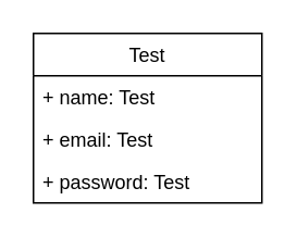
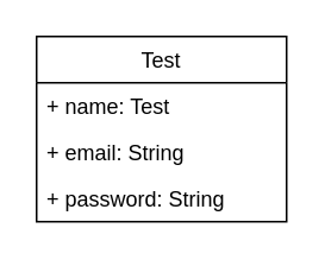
- <mxCell id="4" value="+ email: Test" style="text;strokeColor=none;fillColor=none;align=left;verticalAlign=top;spacingLeft=4;spacingRight=4;overflow=hidden;rotatable=0;points=[[0,0.5],[1,0.5]];portConstraint=eastwest;" vertex="1" parent="2"><mxGeometry y="52" width="140" height="26" as="geometry" /></mxCell>
+ <mxCell id="4" value="+ email: String" style="text;strokeColor=none;fillColor=none;align=left;verticalAlign=top;spacingLeft=4;spacingRight=4;overflow=hidden;rotatable=0;points=[[0,0.5],[1,0.5]];portConstraint=eastwest;" vertex="1" parent="2"><mxGeometry y="52" width="140" height="26" as="geometry" /></mxCell>
- <mxCell id="5" value="+ password: Test&#10;" style="text;strokeColor=none;fillColor=none;align=left;verticalAlign=top;spacingLeft=4;spacingRight=4;overflow=hidden;rotatable=0;points=[[0,0.5],[1,0.5]];portConstraint=eastwest;" vertex="1" parent="2"><mxGeometry y="78" width="140" height="26" as="geometry" /></mxCell>
+ <mxCell id="5" value="+ password: String&#10;" style="text;strokeColor=none;fillColor=none;align=left;verticalAlign=top;spacingLeft=4;spacingRight=4;overflow=hidden;rotatable=0;points=[[0,0.5],[1,0.5]];portConstraint=eastwest;" vertex="1" parent="2"><mxGeometry y="78" width="140" height="26" as="geometry" /></mxCell>
